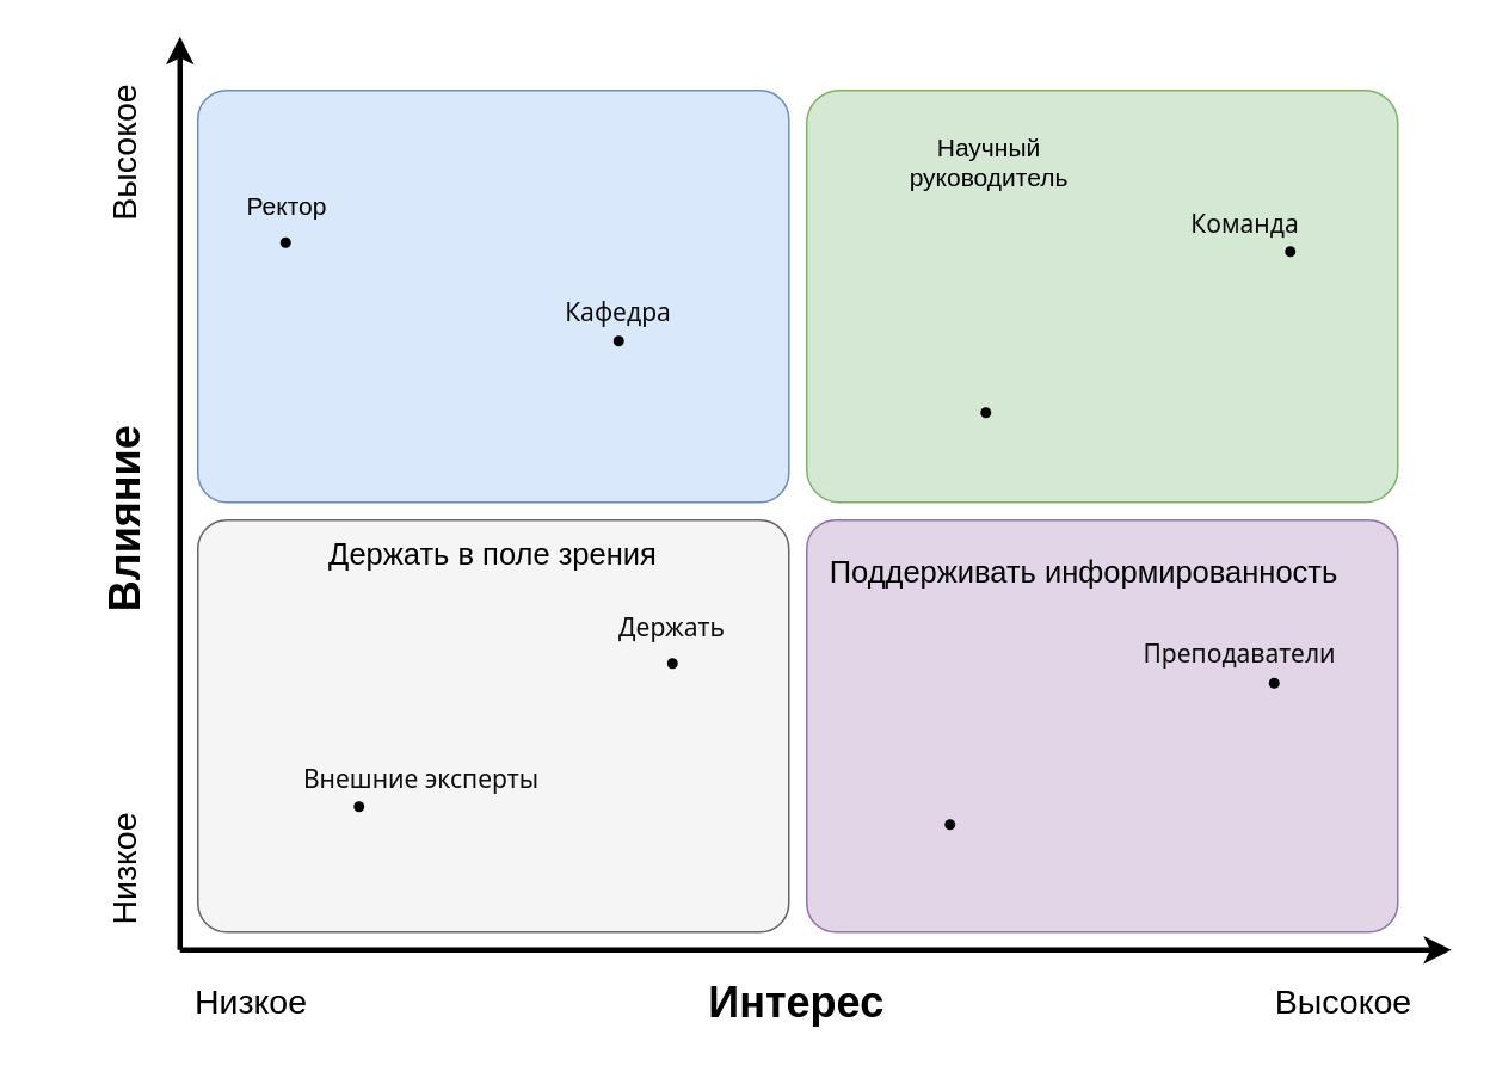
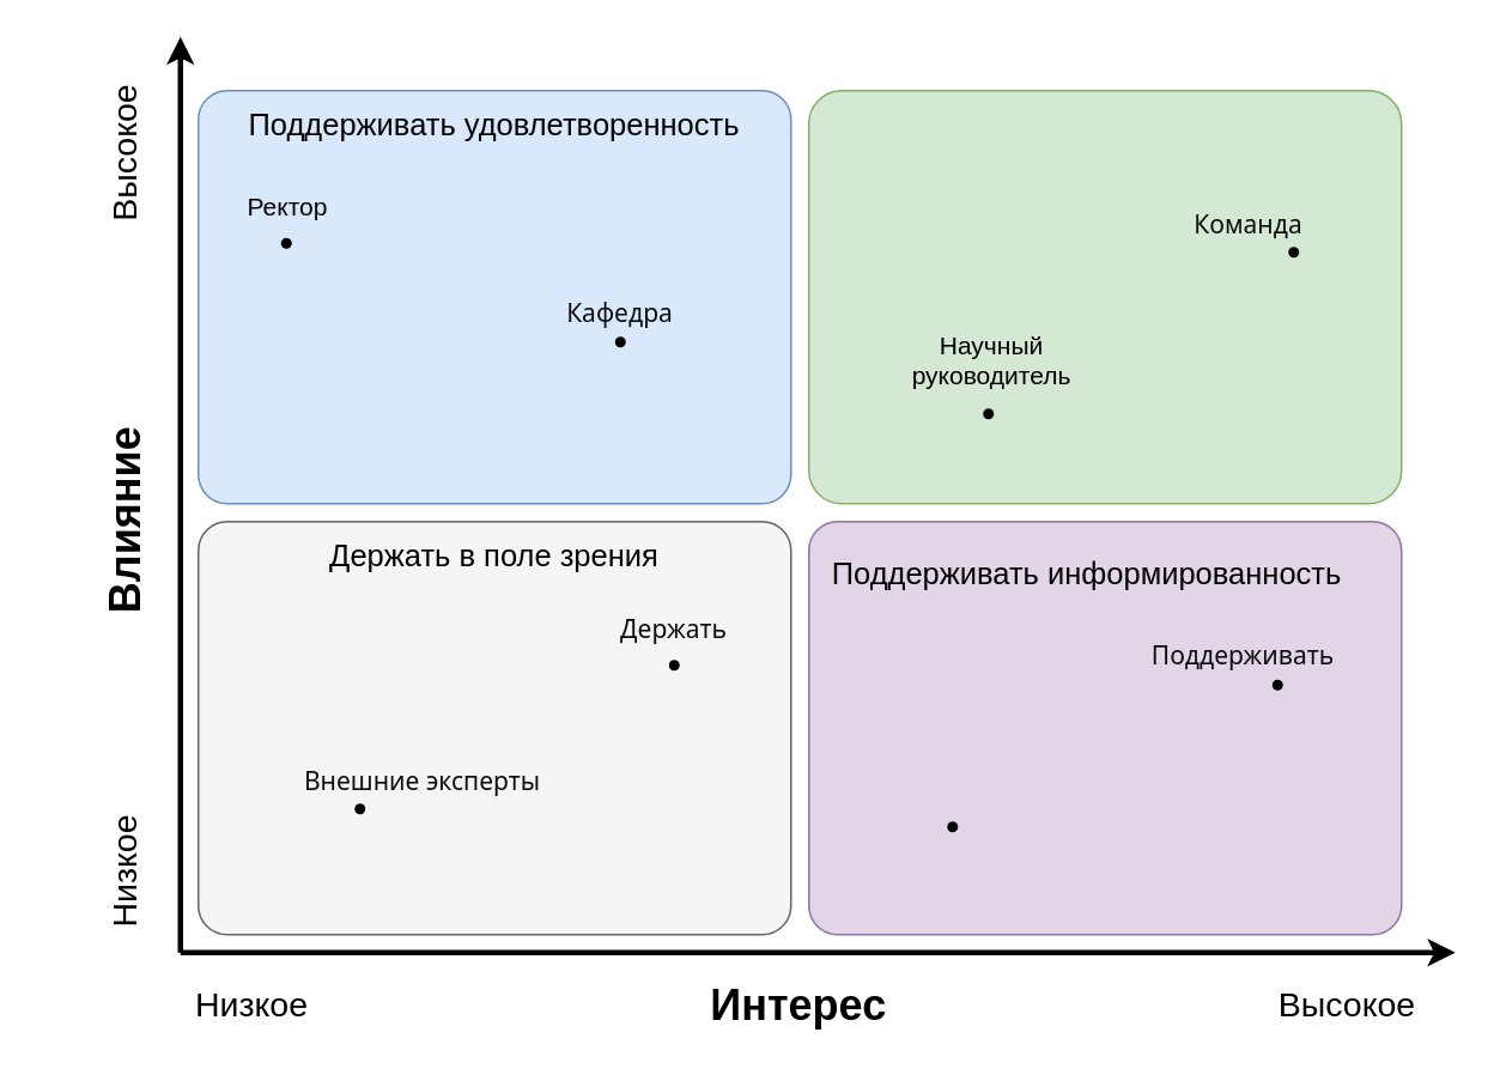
+ <mxCell id="14" value="&lt;span style=&quot;text-align: start;&quot; id=&quot;docs-internal-guid-5c570c54-7fff-a485-b6e6-e004760968bf&quot;&gt;&lt;span style=&quot;font-size: 17px; font-family: Arial, sans-serif; font-variant-ligatures: normal; font-variant-alternates: normal; font-variant-numeric: normal; font-variant-east-asian: normal; font-variant-position: normal; vertical-align: baseline; white-space: pre-wrap;&quot;&gt;Поддерживать удовлетворенность&lt;/span&gt;&lt;/span&gt;" style="text;html=1;align=center;verticalAlign=middle;whiteSpace=wrap;rounded=0;" vertex="1" parent="1"><mxGeometry x="130" y="50" width="290" height="40" as="geometry" /></mxCell>
- <mxCell id="21" value="&lt;font style=&quot;font-size: 14px;&quot;&gt;Научный руководитель&lt;/font&gt;" style="text;html=1;align=center;verticalAlign=middle;whiteSpace=wrap;rounded=0;" vertex="1" parent="1"><mxGeometry x="498" y="70" width="108" height="40" as="geometry" /></mxCell>
+ <mxCell id="21" value="&lt;font style=&quot;font-size: 14px;&quot;&gt;Научный руководитель&lt;/font&gt;" style="text;html=1;align=center;verticalAlign=middle;whiteSpace=wrap;rounded=0;" vertex="1" parent="1"><mxGeometry x="498" y="180" width="108" height="40" as="geometry" /></mxCell>
- <mxCell id="18" value="&lt;span style=&quot;white-space: pre-wrap; font-family: Söhne, ui-sans-serif, system-ui, -apple-system, &amp;quot;Segoe UI&amp;quot;, Roboto, Ubuntu, Cantarell, &amp;quot;Noto Sans&amp;quot;, sans-serif, &amp;quot;Helvetica Neue&amp;quot;, Arial, &amp;quot;Apple Color Emoji&amp;quot;, &amp;quot;Segoe UI Emoji&amp;quot;, &amp;quot;Segoe UI Symbol&amp;quot;, &amp;quot;Noto Color Emoji&amp;quot;; font-size: 14px; font-variant-ligatures: normal; orphans: 2; text-align: left; widows: 2; text-decoration-thickness: initial; text-decoration-style: initial; text-decoration-color: initial;&quot;&gt;&lt;font color=&quot;#0d0d0d&quot;&gt;Преподаватели&lt;/font&gt;&lt;/span&gt;" style="text;html=1;align=center;verticalAlign=middle;whiteSpace=wrap;rounded=0;" vertex="1" parent="1"><mxGeometry x="634" y="350" width="116" height="30" as="geometry" /></mxCell>
+ <mxCell id="18" value="&lt;span style=&quot;white-space: pre-wrap; font-family: Söhne, ui-sans-serif, system-ui, -apple-system, &amp;quot;Segoe UI&amp;quot;, Roboto, Ubuntu, Cantarell, &amp;quot;Noto Sans&amp;quot;, sans-serif, &amp;quot;Helvetica Neue&amp;quot;, Arial, &amp;quot;Apple Color Emoji&amp;quot;, &amp;quot;Segoe UI Emoji&amp;quot;, &amp;quot;Segoe UI Symbol&amp;quot;, &amp;quot;Noto Color Emoji&amp;quot;; font-size: 14px; font-variant-ligatures: normal; orphans: 2; text-align: left; widows: 2; text-decoration-thickness: initial; text-decoration-style: initial; text-decoration-color: initial;&quot;&gt;&lt;font color=&quot;#0d0d0d&quot;&gt;Поддерживать&lt;/font&gt;&lt;/span&gt;" style="text;html=1;align=center;verticalAlign=middle;whiteSpace=wrap;rounded=0;" vertex="1" parent="1"><mxGeometry x="634" y="350" width="116" height="30" as="geometry" /></mxCell>
